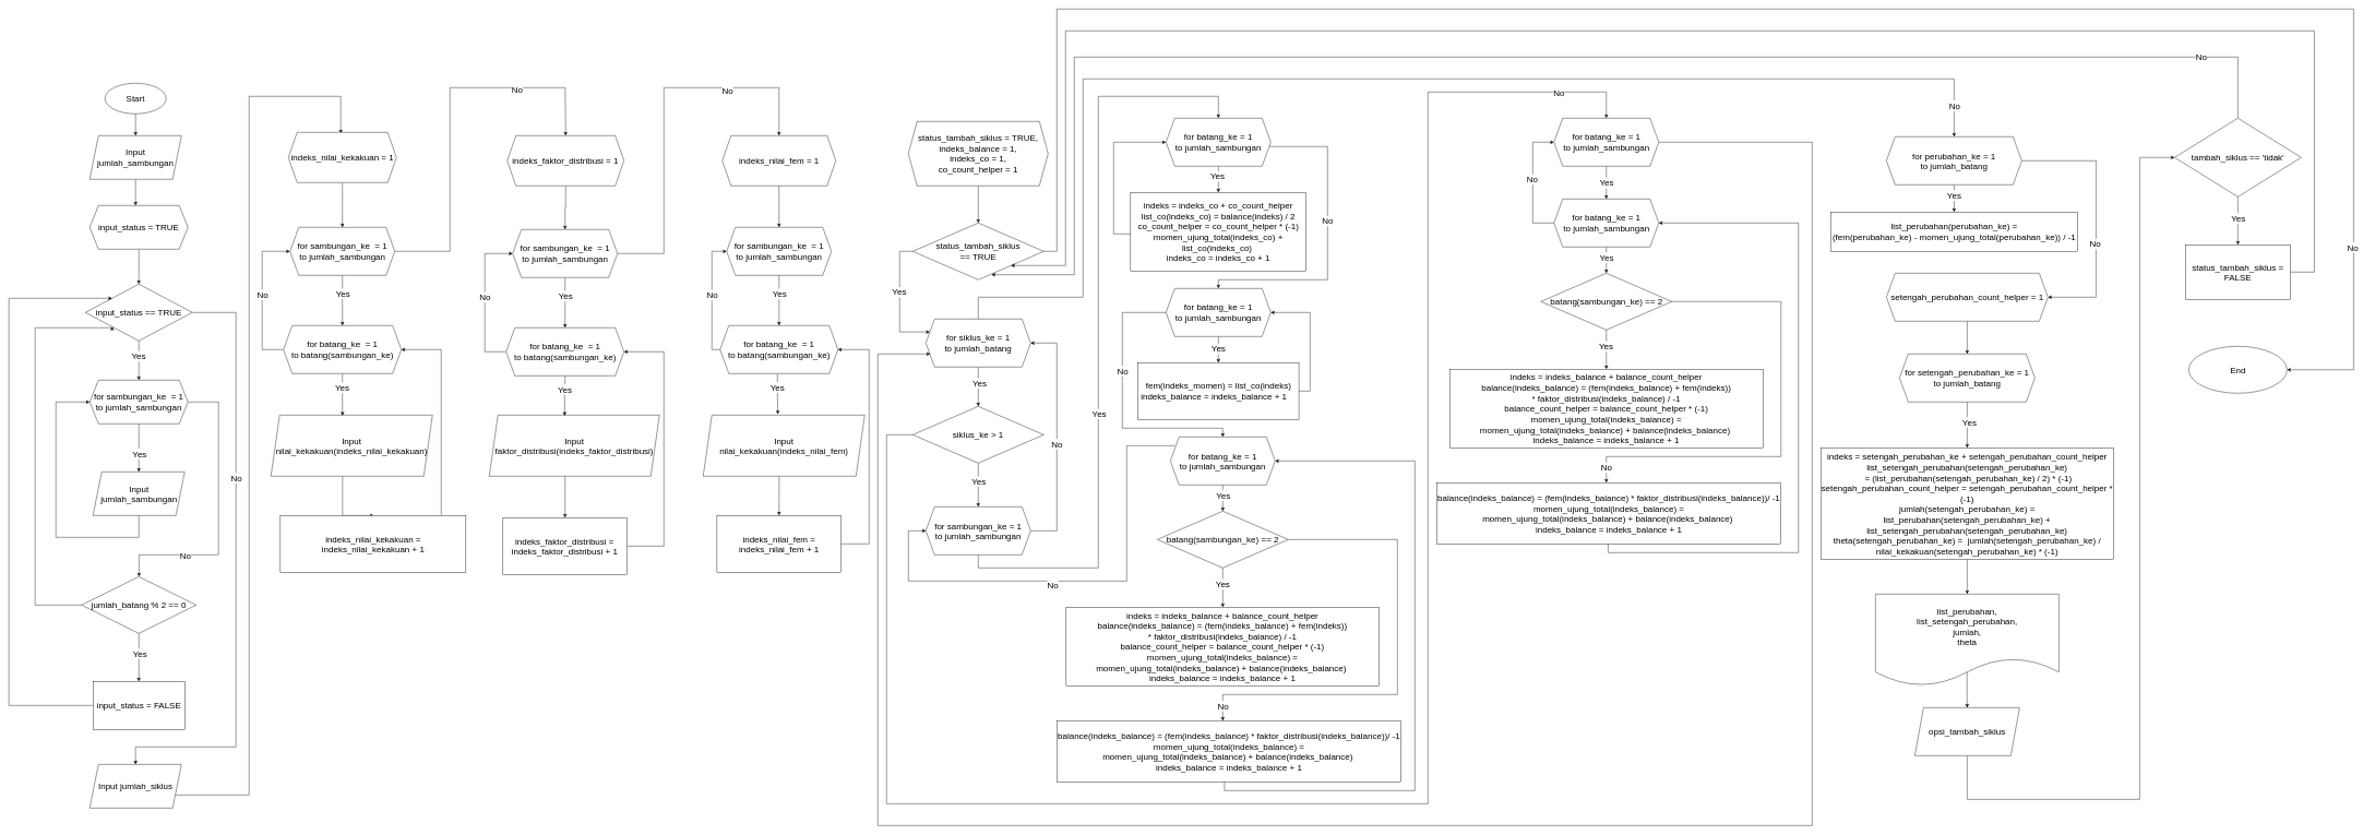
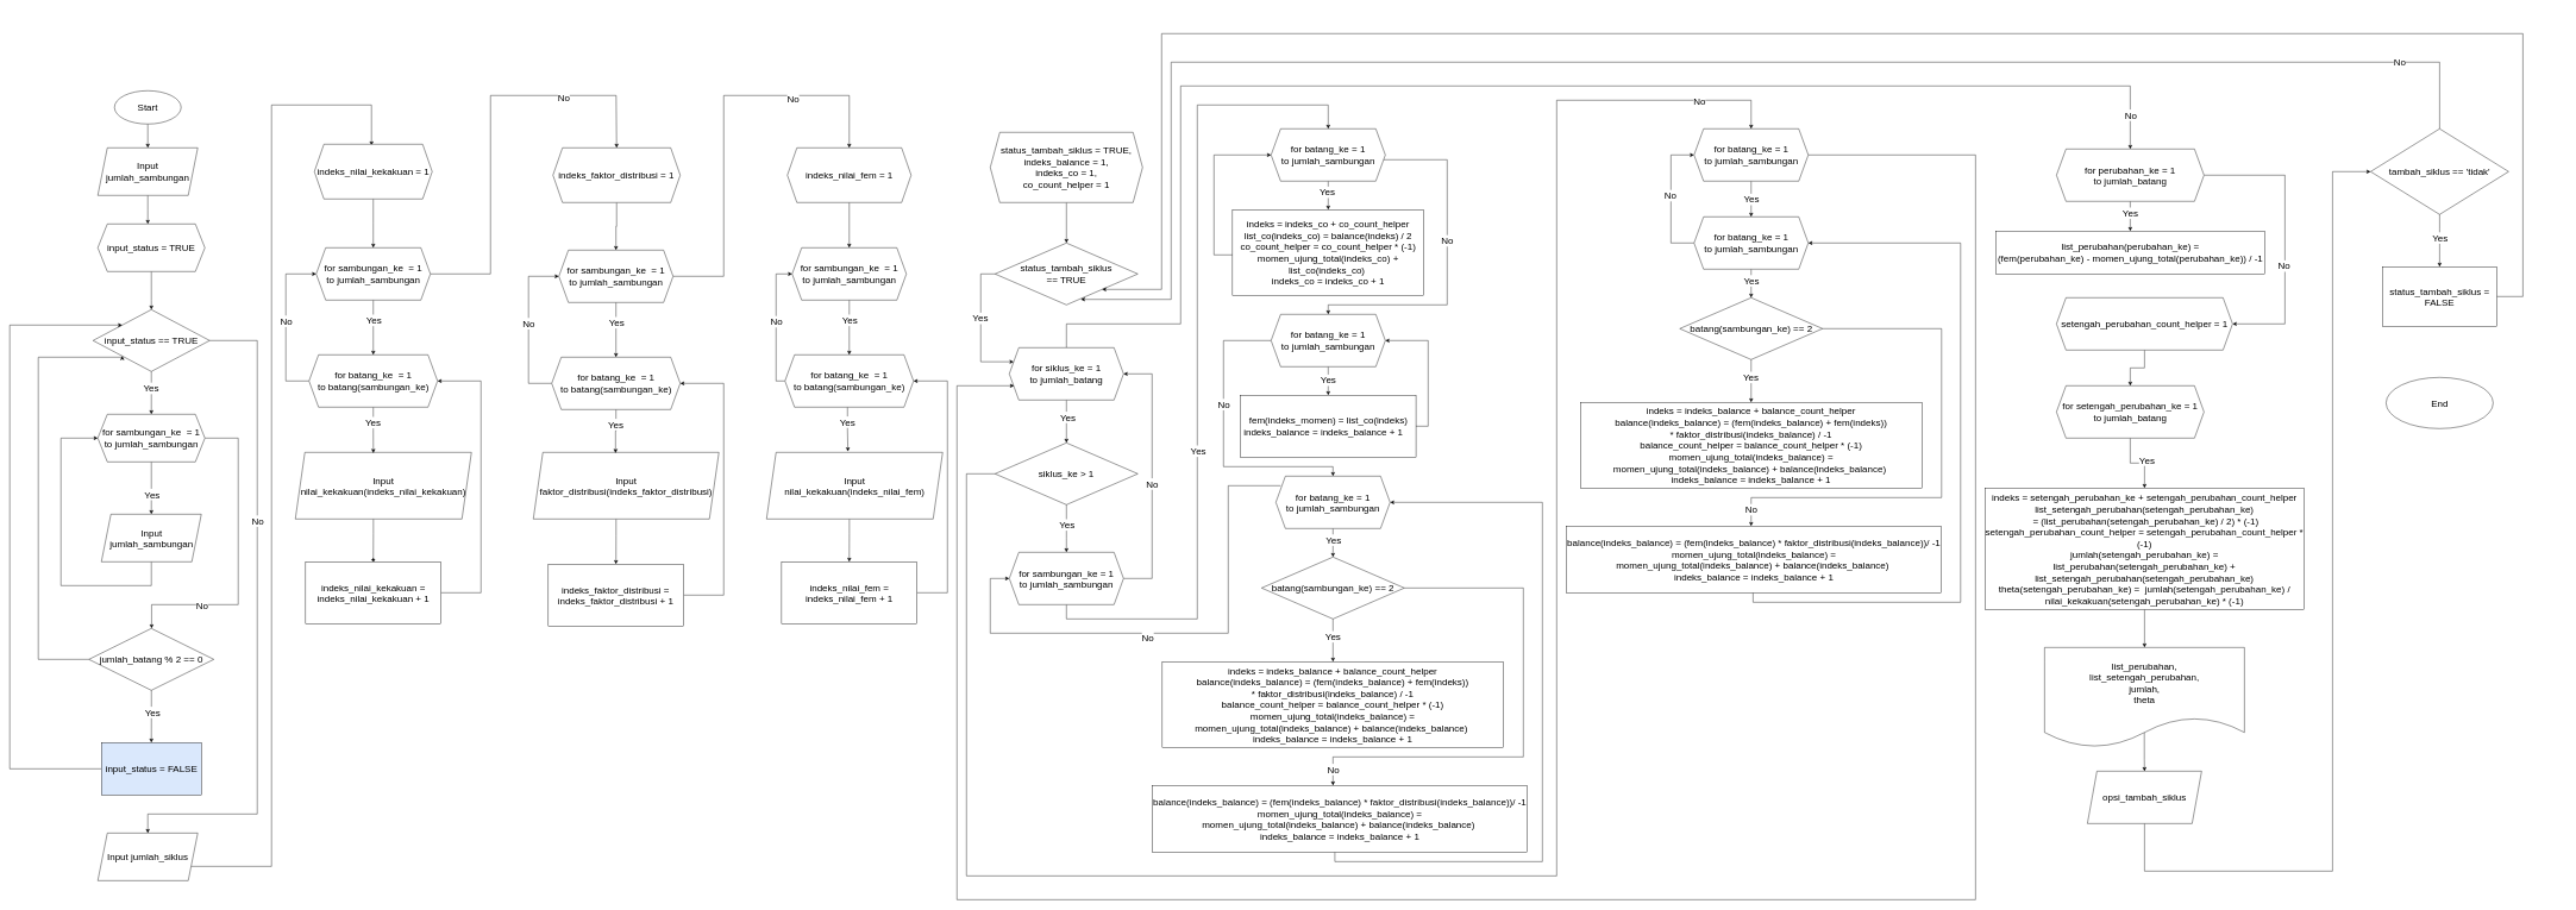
- <mxCell id="78" style="edgeStyle=orthogonalEdgeStyle;rounded=0;orthogonalLoop=1;jettySize=auto;html=1;entryX=1;entryY=0.5;entryDx=0;entryDy=0;fontSize=20;" edge="1" parent="1" source="80" target="164"><mxGeometry relative="1" as="geometry"><Array as="points"><mxPoint x="2420" y="575" /><mxPoint x="2420" y="20" /><mxPoint x="5390" y="20" /><mxPoint x="5390" y="846" /></Array></mxGeometry></mxCell>
- <mxCell id="79" value="No" style="edgeLabel;html=1;align=center;verticalAlign=middle;resizable=0;points=[];fontSize=20;" vertex="1" connectable="0" parent="78"><mxGeometry x="0.809" y="-3" relative="1" as="geometry"><mxPoint y="-1" as="offset" /></mxGeometry></mxCell>
- <mxCell id="146" value="&lt;div&gt;for setengah_perubahan_ke = 1 &lt;br&gt;&lt;/div&gt;&lt;div&gt;to jumlah_batang&lt;/div&gt;" style="shape=hexagon;perimeter=hexagonPerimeter2;whiteSpace=wrap;html=1;fixedSize=1;fontSize=20;" vertex="1" parent="1"><mxGeometry x="4350" y="810" width="310" height="110" as="geometry" /></mxCell>
+ <mxCell id="146" value="&lt;div&gt;for setengah_perubahan_ke = 1 &lt;br&gt;&lt;/div&gt;&lt;div&gt;to jumlah_batang&lt;/div&gt;" style="shape=hexagon;perimeter=hexagonPerimeter2;whiteSpace=wrap;html=1;fixedSize=1;fontSize=20;" vertex="1" parent="1"><mxGeometry x="4320" y="810" width="310" height="110" as="geometry" /></mxCell>
- <mxCell id="37" value="indeks_nilai_kekakuan = indeks_nilai_kekakuan + 1" style="rounded=0;whiteSpace=wrap;html=1;fontSize=20;" vertex="1" parent="1"><mxGeometry x="641.57" y="1180" width="425" height="130" as="geometry" /></mxCell>
+ <mxCell id="37" value="indeks_nilai_kekakuan = indeks_nilai_kekakuan + 1" style="rounded=0;whiteSpace=wrap;html=1;fontSize=20;" vertex="1" parent="1"><mxGeometry x="641.57" y="1180" width="284.37" height="130" as="geometry" /></mxCell>
- <mxCell id="73" value="input_status = FALSE" style="rounded=0;whiteSpace=wrap;html=1;fontSize=20;" vertex="1" parent="1"><mxGeometry x="212.5" y="1560" width="210" height="110" as="geometry" /></mxCell>
+ <mxCell id="73" value="input_status = FALSE" style="rounded=0;whiteSpace=wrap;html=1;fontSize=20;fillColor=#dae8fc;" vertex="1" parent="1"><mxGeometry x="212.5" y="1560" width="210" height="110" as="geometry" /></mxCell>
